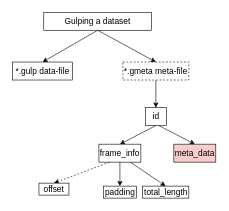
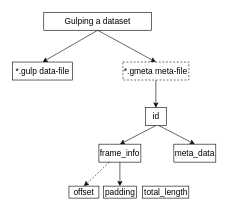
- <mxCell id="12" value="&lt;font style=&quot;font-size: 14px&quot;&gt;meta_data&lt;/font&gt;" style="rounded=0;whiteSpace=wrap;html=1;fillColor=#f8cecc;" vertex="1" parent="1"><mxGeometry x="289" y="240" width="70" height="30" as="geometry" /></mxCell>
+ <mxCell id="12" value="&lt;font style=&quot;font-size: 14px&quot;&gt;meta_data&lt;/font&gt;" style="rounded=0;whiteSpace=wrap;html=1;" vertex="1" parent="1"><mxGeometry x="289" y="240" width="70" height="30" as="geometry" /></mxCell>
- <mxCell id="15" value="" style="endArrow=classic;html=1;exitX=0.75;exitY=1;exitDx=0;exitDy=0;entryX=0.5;entryY=0;entryDx=0;entryDy=0;" edge="1" parent="1" source="11" target="17"><mxGeometry width="50" height="50" relative="1" as="geometry"><mxPoint x="82" y="290" as="sourcePoint" /><mxPoint x="292" y="310" as="targetPoint" /></mxGeometry></mxCell>
- <mxCell id="18" value="&lt;font style=&quot;font-size: 14px&quot;&gt;offset&lt;/font&gt;" style="rounded=0;whiteSpace=wrap;html=1;" vertex="1" parent="1"><mxGeometry x="64" y="305" width="50" height="20" as="geometry" /></mxCell>
+ <mxCell id="18" value="&lt;font style=&quot;font-size: 14px&quot;&gt;offset&lt;/font&gt;" style="rounded=0;whiteSpace=wrap;html=1;" vertex="1" parent="1"><mxGeometry x="114" y="310" width="50" height="20" as="geometry" /></mxCell>
